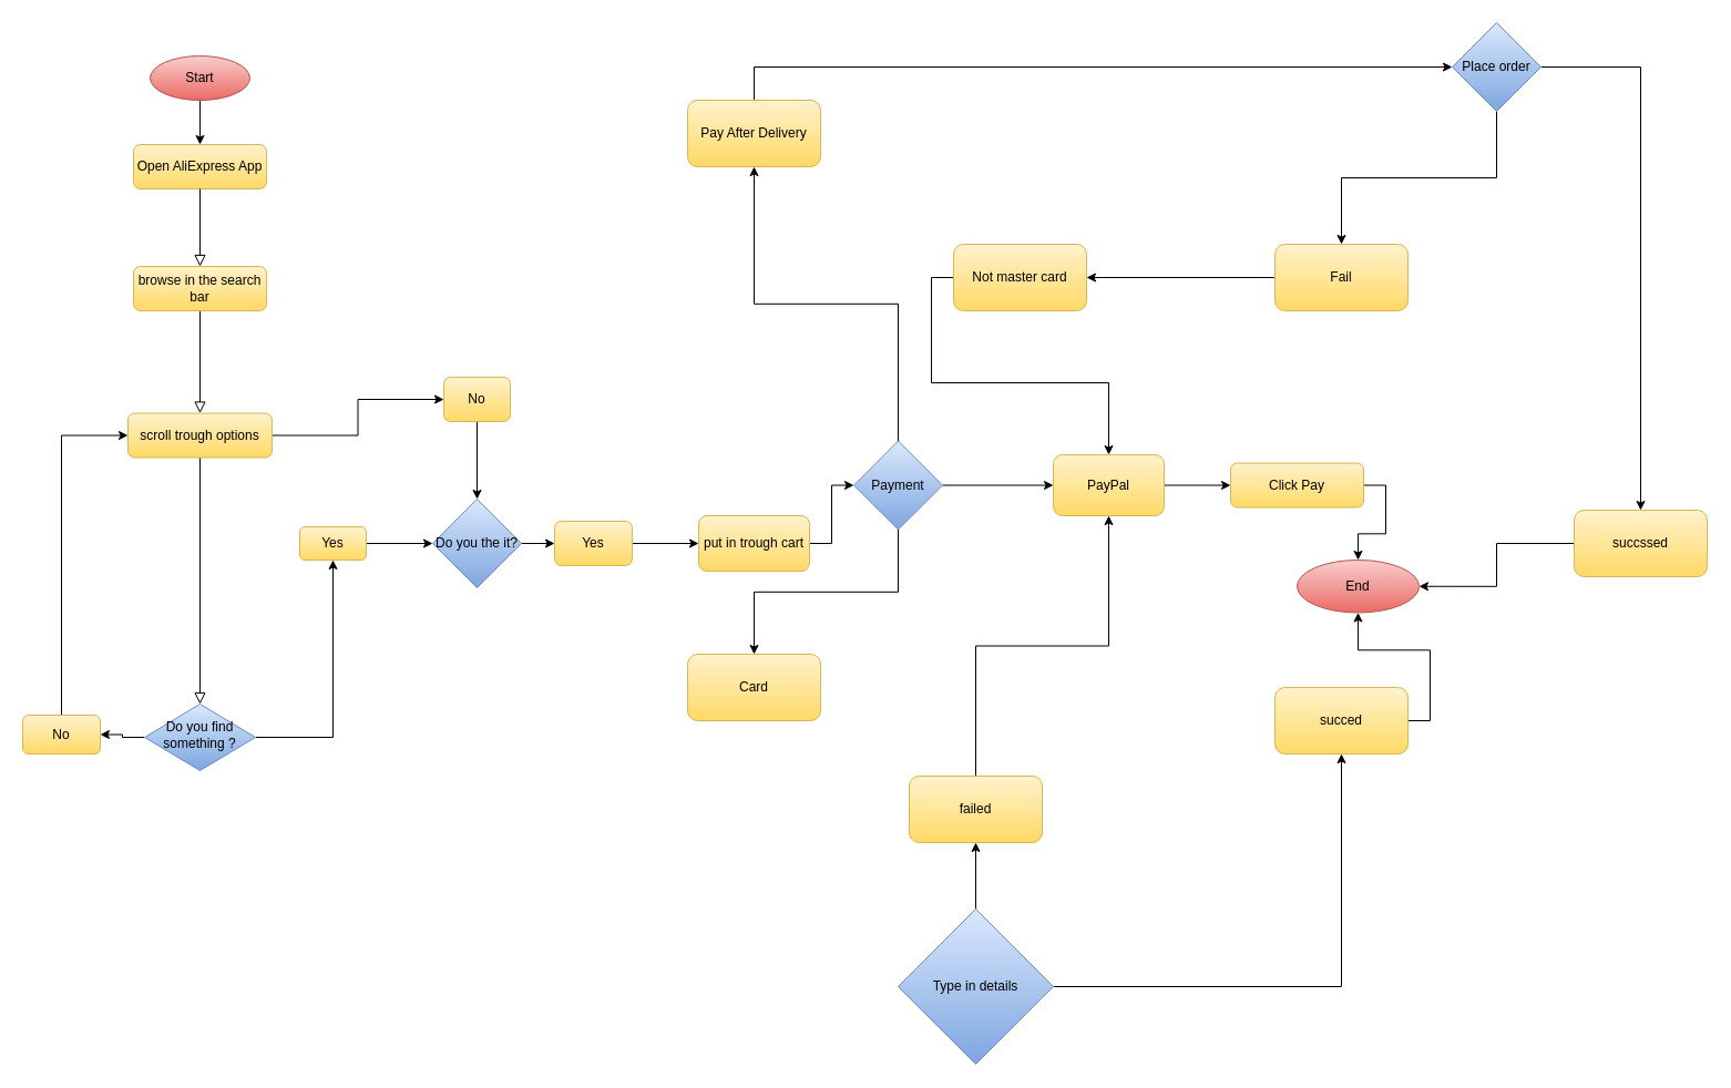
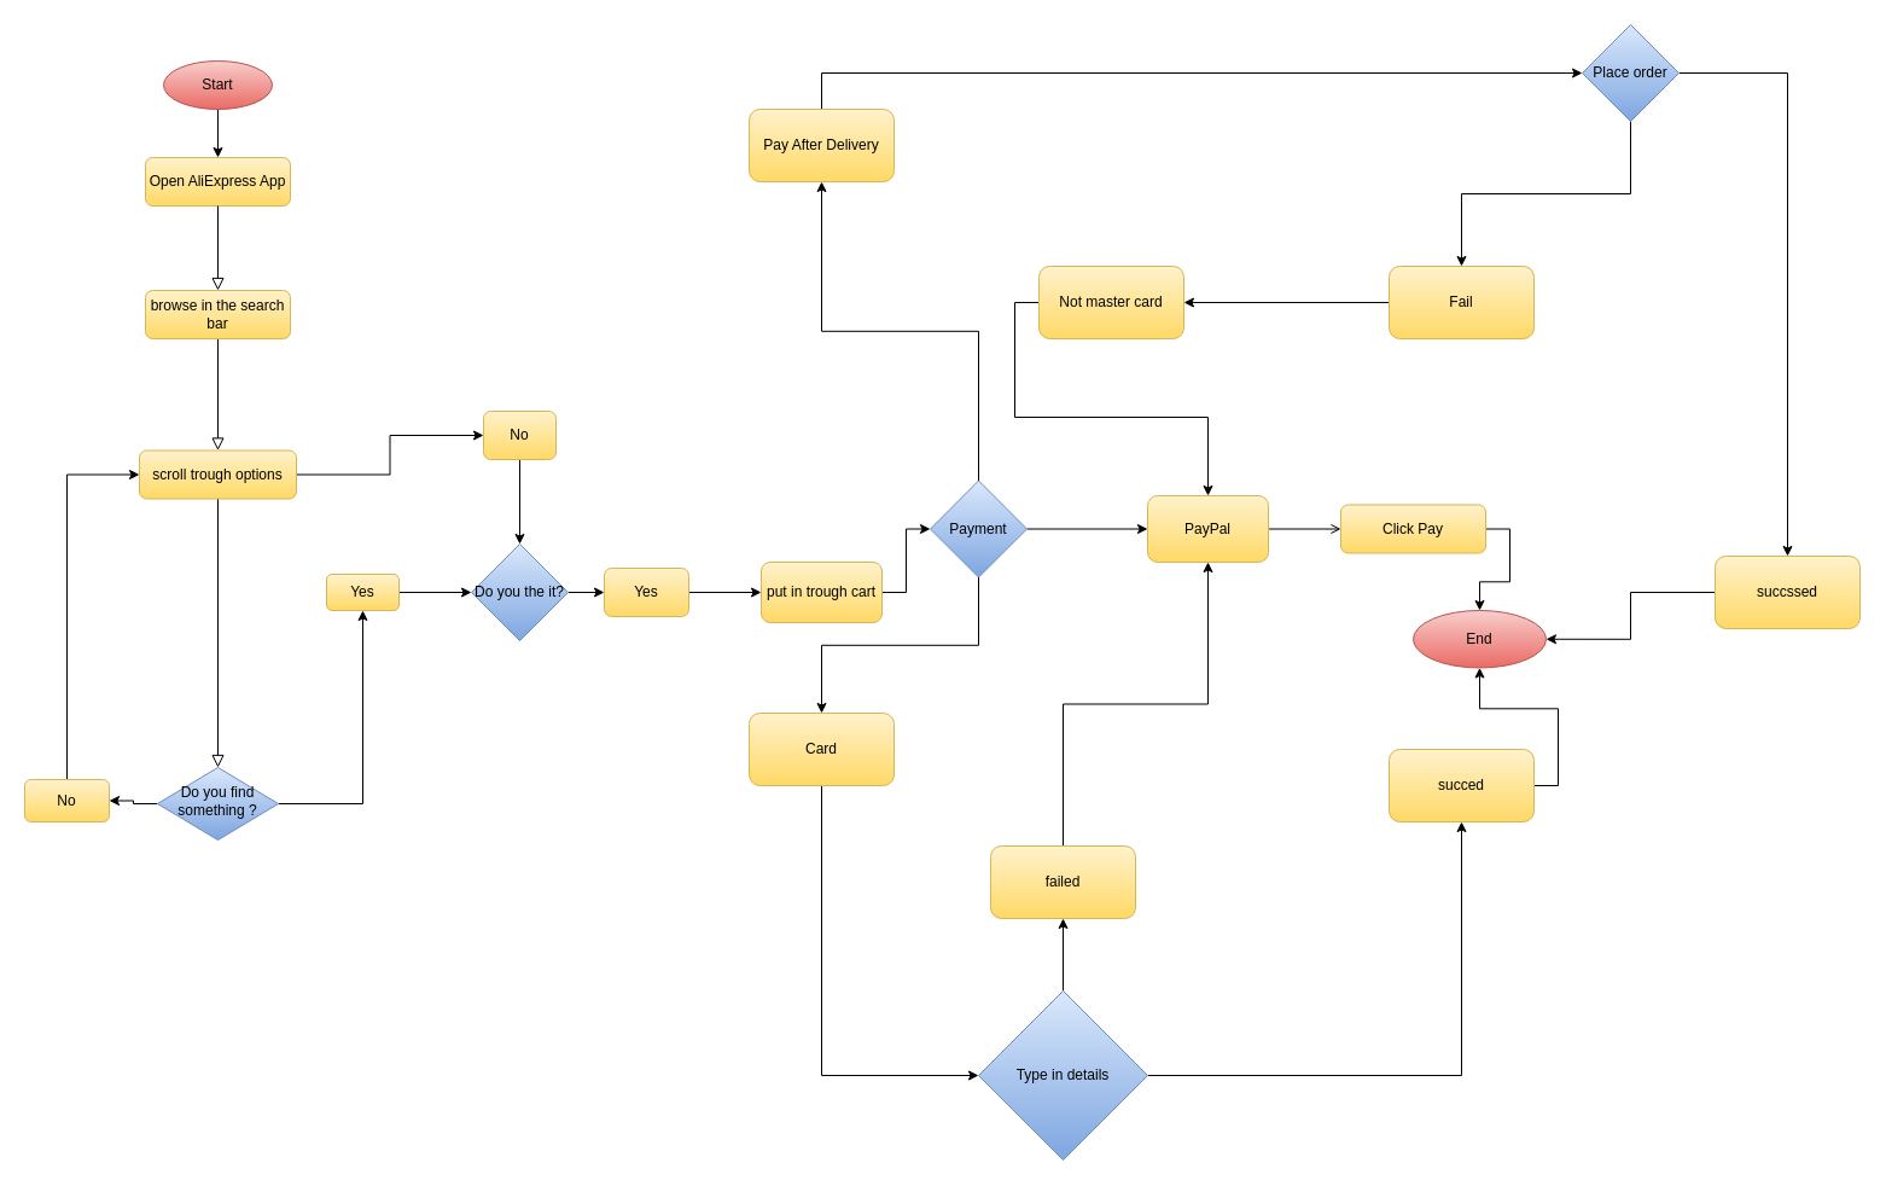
- <mxCell id="25" style="edgeStyle=orthogonalEdgeStyle;rounded=0;orthogonalLoop=1;jettySize=auto;html=1;exitX=1;exitY=0.5;exitDx=0;exitDy=0;entryX=0;entryY=0.5;entryDx=0;entryDy=0;" edge="1" parent="1" source="26" target="28"><mxGeometry relative="1" as="geometry" /></mxCell>
+ <mxCell id="25" style="edgeStyle=orthogonalEdgeStyle;rounded=0;orthogonalLoop=1;jettySize=auto;html=1;exitX=1;exitY=0.5;exitDx=0;exitDy=0;entryX=0;entryY=0.5;entryDx=0;entryDy=0;endArrow=open;" edge="1" parent="1" source="26" target="28"><mxGeometry relative="1" as="geometry" /></mxCell>
+ <mxCell id="23" style="edgeStyle=orthogonalEdgeStyle;rounded=0;orthogonalLoop=1;jettySize=auto;html=1;exitX=0.5;exitY=1;exitDx=0;exitDy=0;entryX=0;entryY=0.5;entryDx=0;entryDy=0;" edge="1" parent="1" source="24" target="32"><mxGeometry relative="1" as="geometry"><mxPoint x="890" y="880" as="targetPoint" /></mxGeometry></mxCell>
